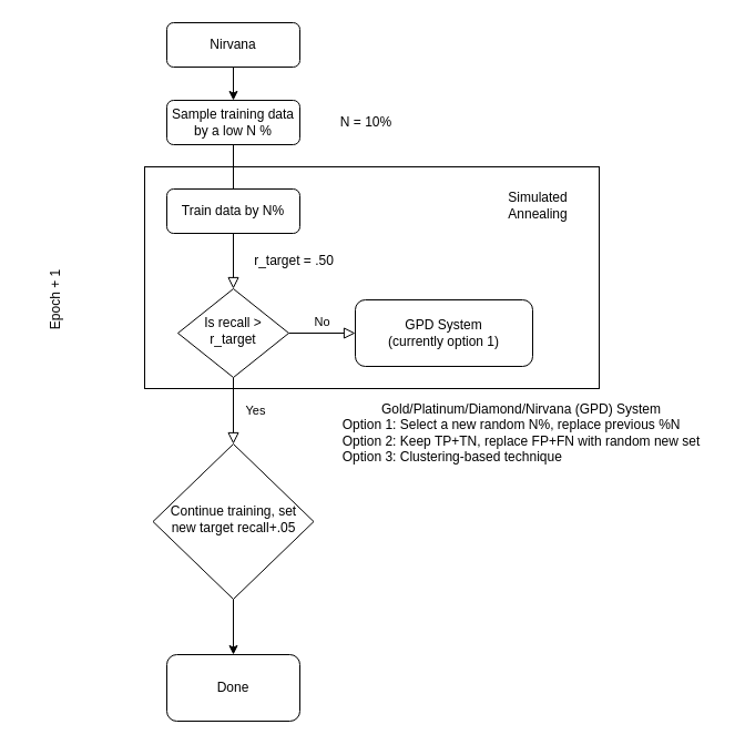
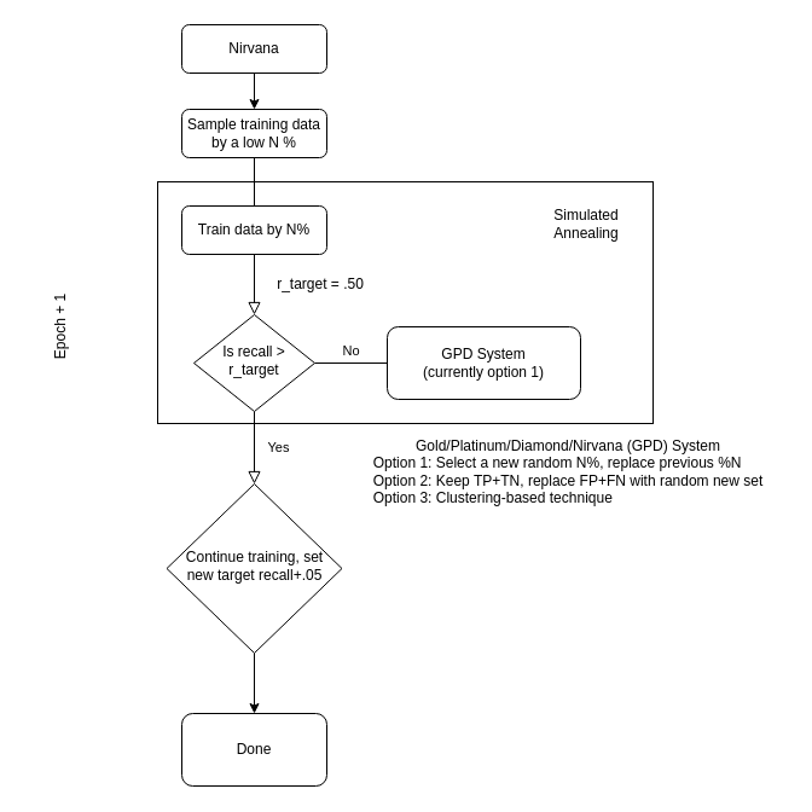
- <mxCell id="17" value="N = 10%" style="text;html=1;strokeColor=none;fillColor=none;align=center;verticalAlign=middle;whiteSpace=wrap;rounded=0;" vertex="1" parent="1"><mxGeometry x="270" y="100" width="120" height="20" as="geometry" /></mxCell>
- <mxCell id="6" value="No" style="edgeStyle=orthogonalEdgeStyle;rounded=0;html=1;jettySize=auto;orthogonalLoop=1;fontSize=11;endArrow=block;endFill=0;endSize=8;strokeWidth=1;shadow=0;labelBackgroundColor=none;" parent="1" source="7" target="8" edge="1"><mxGeometry y="10" relative="1" as="geometry"><mxPoint as="offset" /></mxGeometry></mxCell>
+ <mxCell id="6" value="No" style="edgeStyle=orthogonalEdgeStyle;rounded=0;html=1;jettySize=auto;orthogonalLoop=1;fontSize=11;endArrow=none;endFill=0;endSize=8;strokeWidth=1;shadow=0;labelBackgroundColor=none;" parent="1" source="7" target="8" edge="1"><mxGeometry y="10" relative="1" as="geometry"><mxPoint as="offset" /></mxGeometry></mxCell>
